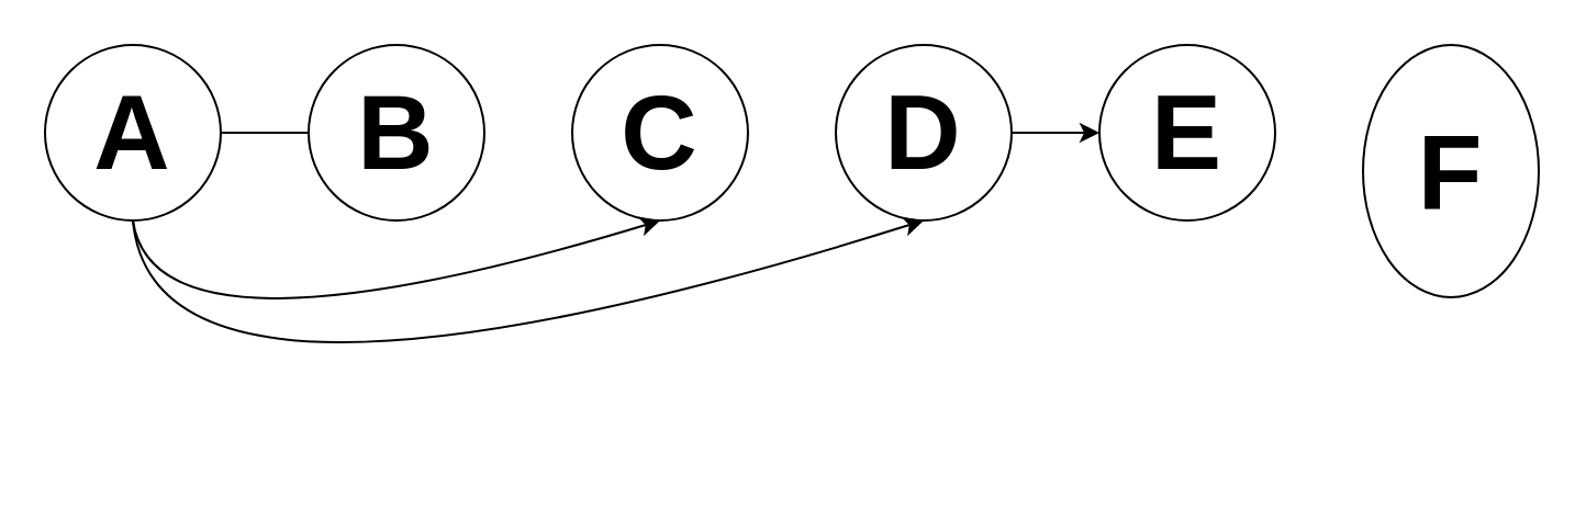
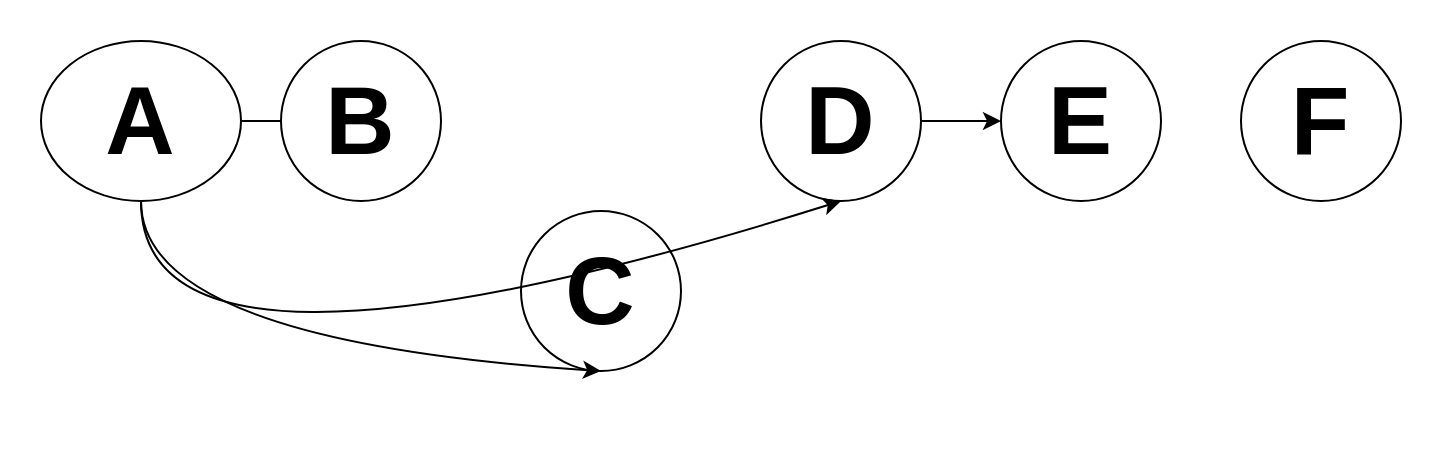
- <mxCell id="2" value="A" style="ellipse;whiteSpace=wrap;html=1;aspect=fixed;fontSize=48;fontStyle=1" vertex="1" parent="1"><mxGeometry x="20" y="20" width="80" height="80" as="geometry" /></mxCell>
+ <mxCell id="2" value="A" style="ellipse;whiteSpace=wrap;html=1;aspect=fixed;fontSize=48;fontStyle=1" vertex="1" parent="1"><mxGeometry x="20" y="20" width="100" height="80" as="geometry" /></mxCell>
- <mxCell id="4" value="C" style="ellipse;whiteSpace=wrap;html=1;aspect=fixed;fontSize=48;fontStyle=1" vertex="1" parent="1"><mxGeometry x="260" y="20" width="80" height="80" as="geometry" /></mxCell>
+ <mxCell id="4" value="C" style="ellipse;whiteSpace=wrap;html=1;aspect=fixed;fontSize=48;fontStyle=1" vertex="1" parent="1"><mxGeometry x="260" y="105" width="80" height="80" as="geometry" /></mxCell>
- <mxCell id="10" value="F" style="ellipse;whiteSpace=wrap;html=1;aspect=fixed;fontSize=48;fontStyle=1" vertex="1" parent="1"><mxGeometry x="620" y="20" width="80" height="115" as="geometry" /></mxCell>
+ <mxCell id="10" value="F" style="ellipse;whiteSpace=wrap;html=1;aspect=fixed;fontSize=48;fontStyle=1" vertex="1" parent="1"><mxGeometry x="620" y="20" width="80" height="80" as="geometry" /></mxCell>
